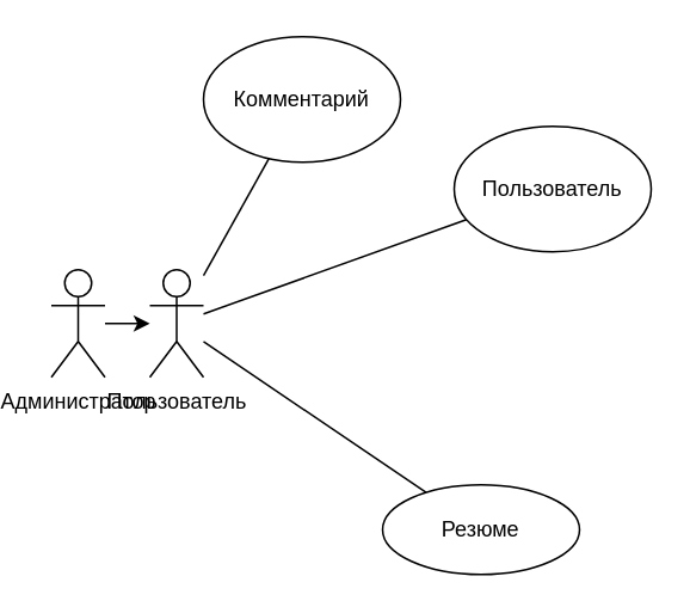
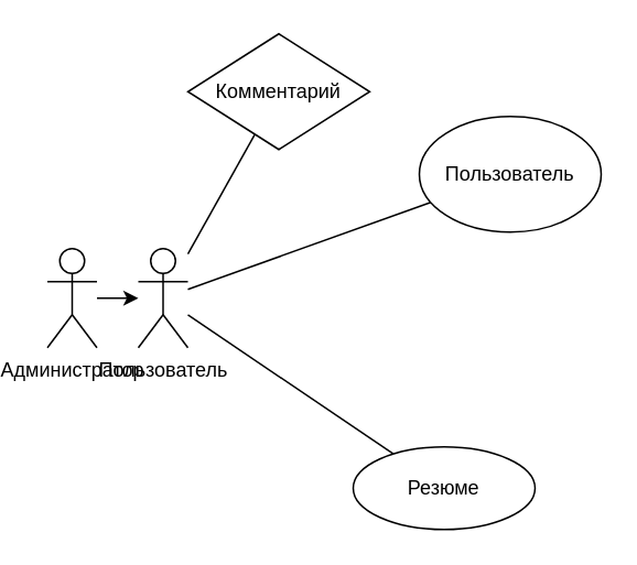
- <mxCell id="4" value="Комментарий" style="ellipse;whiteSpace=wrap;html=1;" parent="1" vertex="1"><mxGeometry x="105" y="20" width="110" height="70" as="geometry" /></mxCell>
+ <mxCell id="4" value="Комментарий" style="rhombus;whiteSpace=wrap;html=1;" parent="1" vertex="1"><mxGeometry x="105" y="20" width="110" height="70" as="geometry" /></mxCell>
